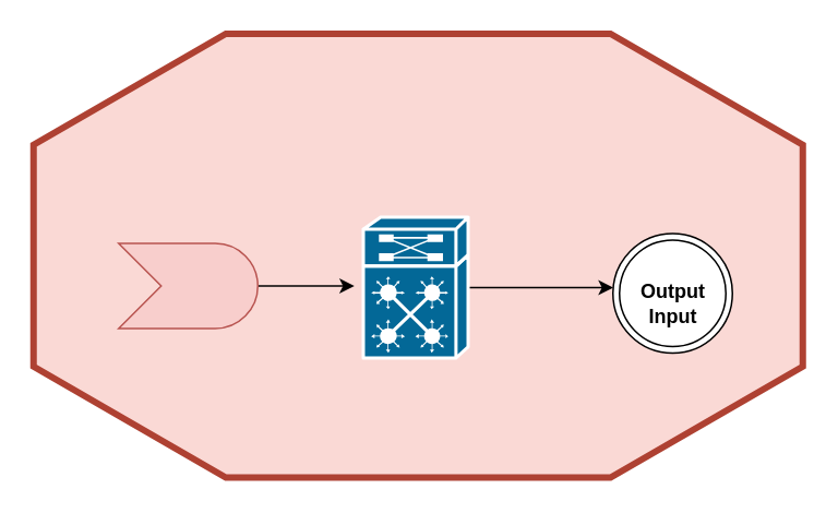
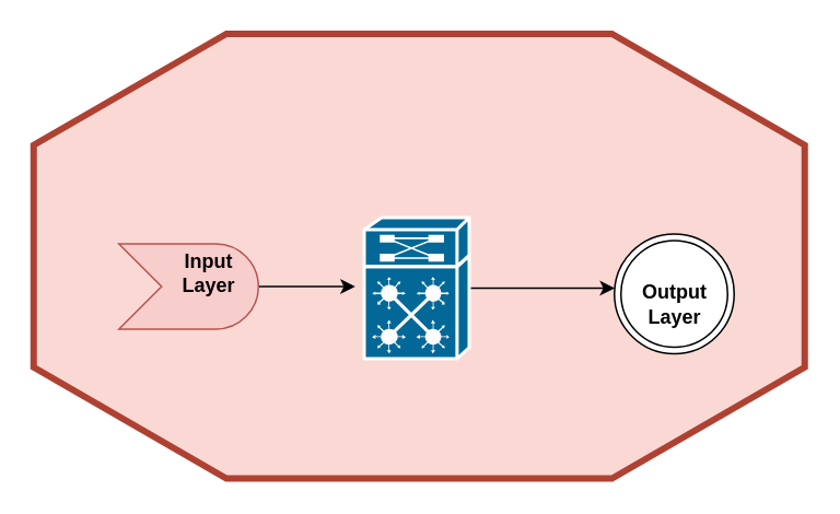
+ <mxCell id="9" value="&lt;b&gt;Input Layer&lt;/b&gt;" style="text;html=1;align=center;verticalAlign=middle;whiteSpace=wrap;rounded=0;" parent="1" vertex="1"><mxGeometry x="97" y="151" width="60" height="30" as="geometry" /></mxCell>
- <mxCell id="10" value="&lt;b&gt;Output Input&lt;/b&gt;" style="text;html=1;align=center;verticalAlign=middle;whiteSpace=wrap;rounded=0;" parent="1" vertex="1"><mxGeometry x="380.5" y="170" width="60" height="30" as="geometry" /></mxCell>
+ <mxCell id="10" value="&lt;b&gt;Output Layer&lt;/b&gt;" style="text;html=1;align=center;verticalAlign=middle;whiteSpace=wrap;rounded=0;" parent="1" vertex="1"><mxGeometry x="380.5" y="170" width="60" height="30" as="geometry" /></mxCell>
